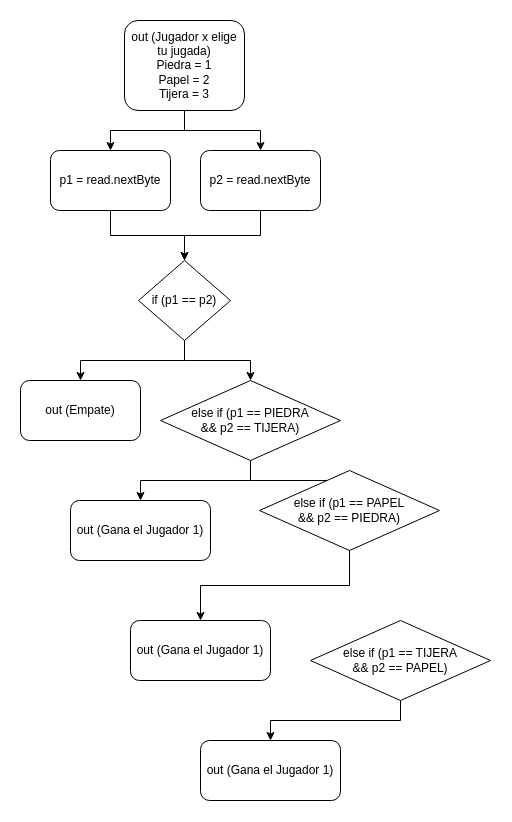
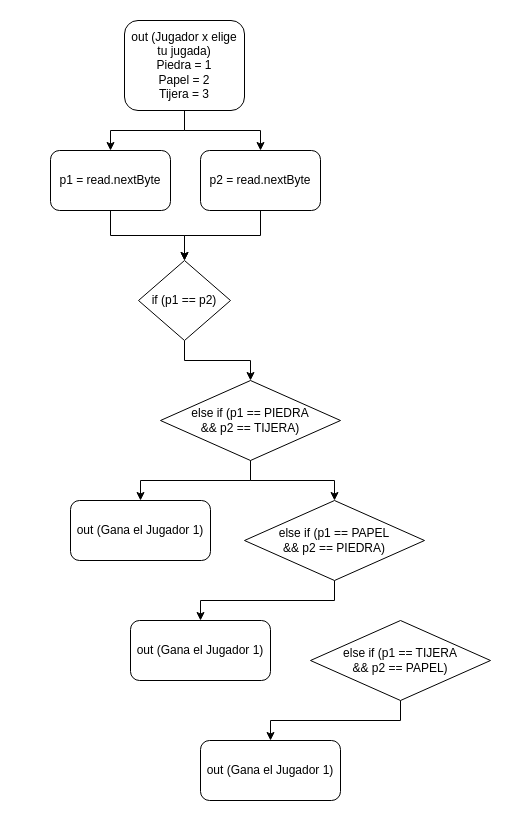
- <mxCell id="9" style="edgeStyle=orthogonalEdgeStyle;rounded=0;orthogonalLoop=1;jettySize=auto;html=1;exitX=0.5;exitY=1;exitDx=0;exitDy=0;entryX=0.5;entryY=0;entryDx=0;entryDy=0;" edge="1" parent="1" source="11" target="12"><mxGeometry relative="1" as="geometry" /></mxCell>
- <mxCell id="12" value="out (Empate)" style="rounded=1;whiteSpace=wrap;html=1;" vertex="1" parent="1"><mxGeometry y="380" width="120" height="60" as="geometry" x="20" /></mxCell>
- <mxCell id="20" value="else if (p1 == PAPEL&lt;br&gt;&amp;amp;&amp;amp; p2 == PIEDRA)" style="rhombus;whiteSpace=wrap;html=1;" vertex="1" parent="1"><mxGeometry x="259" y="470" width="180" height="80" as="geometry" /></mxCell>
+ <mxCell id="20" value="else if (p1 == PAPEL&lt;br&gt;&amp;amp;&amp;amp; p2 == PIEDRA)" style="rhombus;whiteSpace=wrap;html=1;" vertex="1" parent="1"><mxGeometry x="244" y="500" width="180" height="80" as="geometry" /></mxCell>
